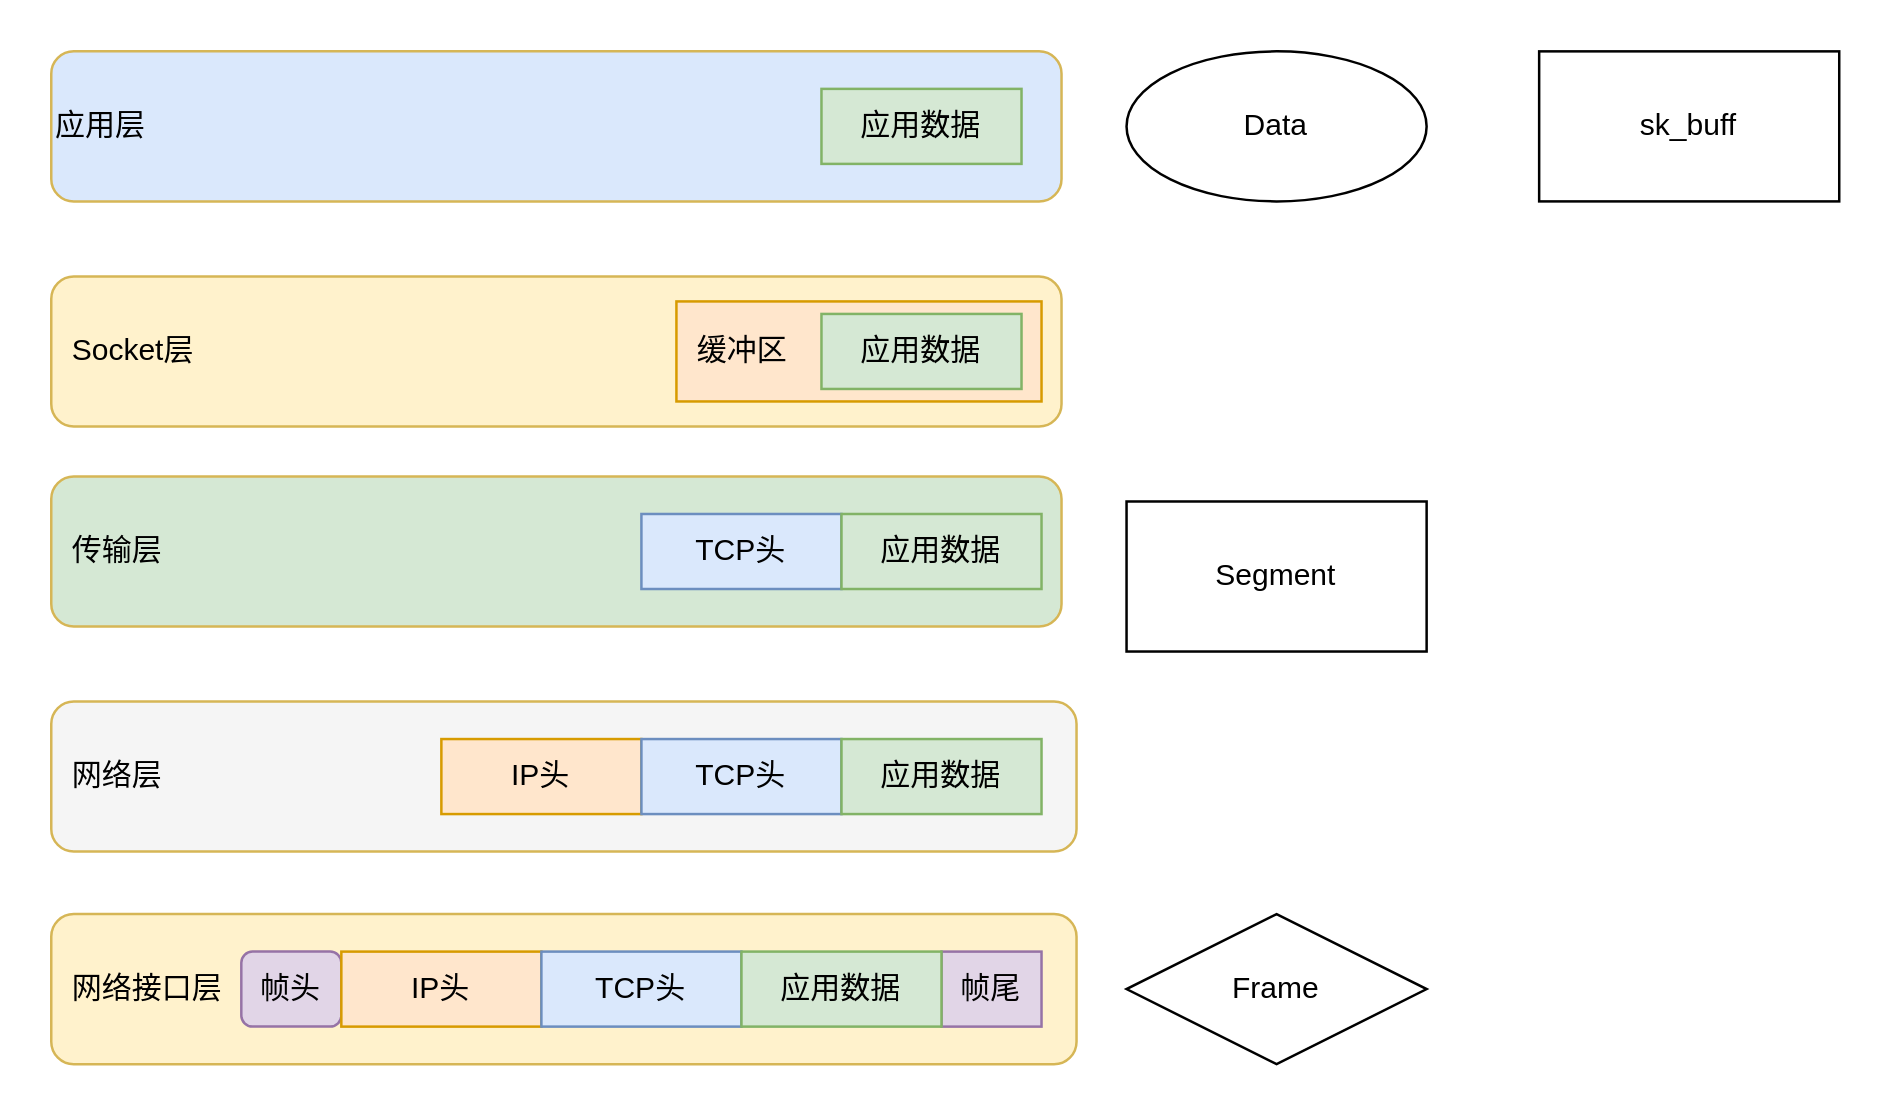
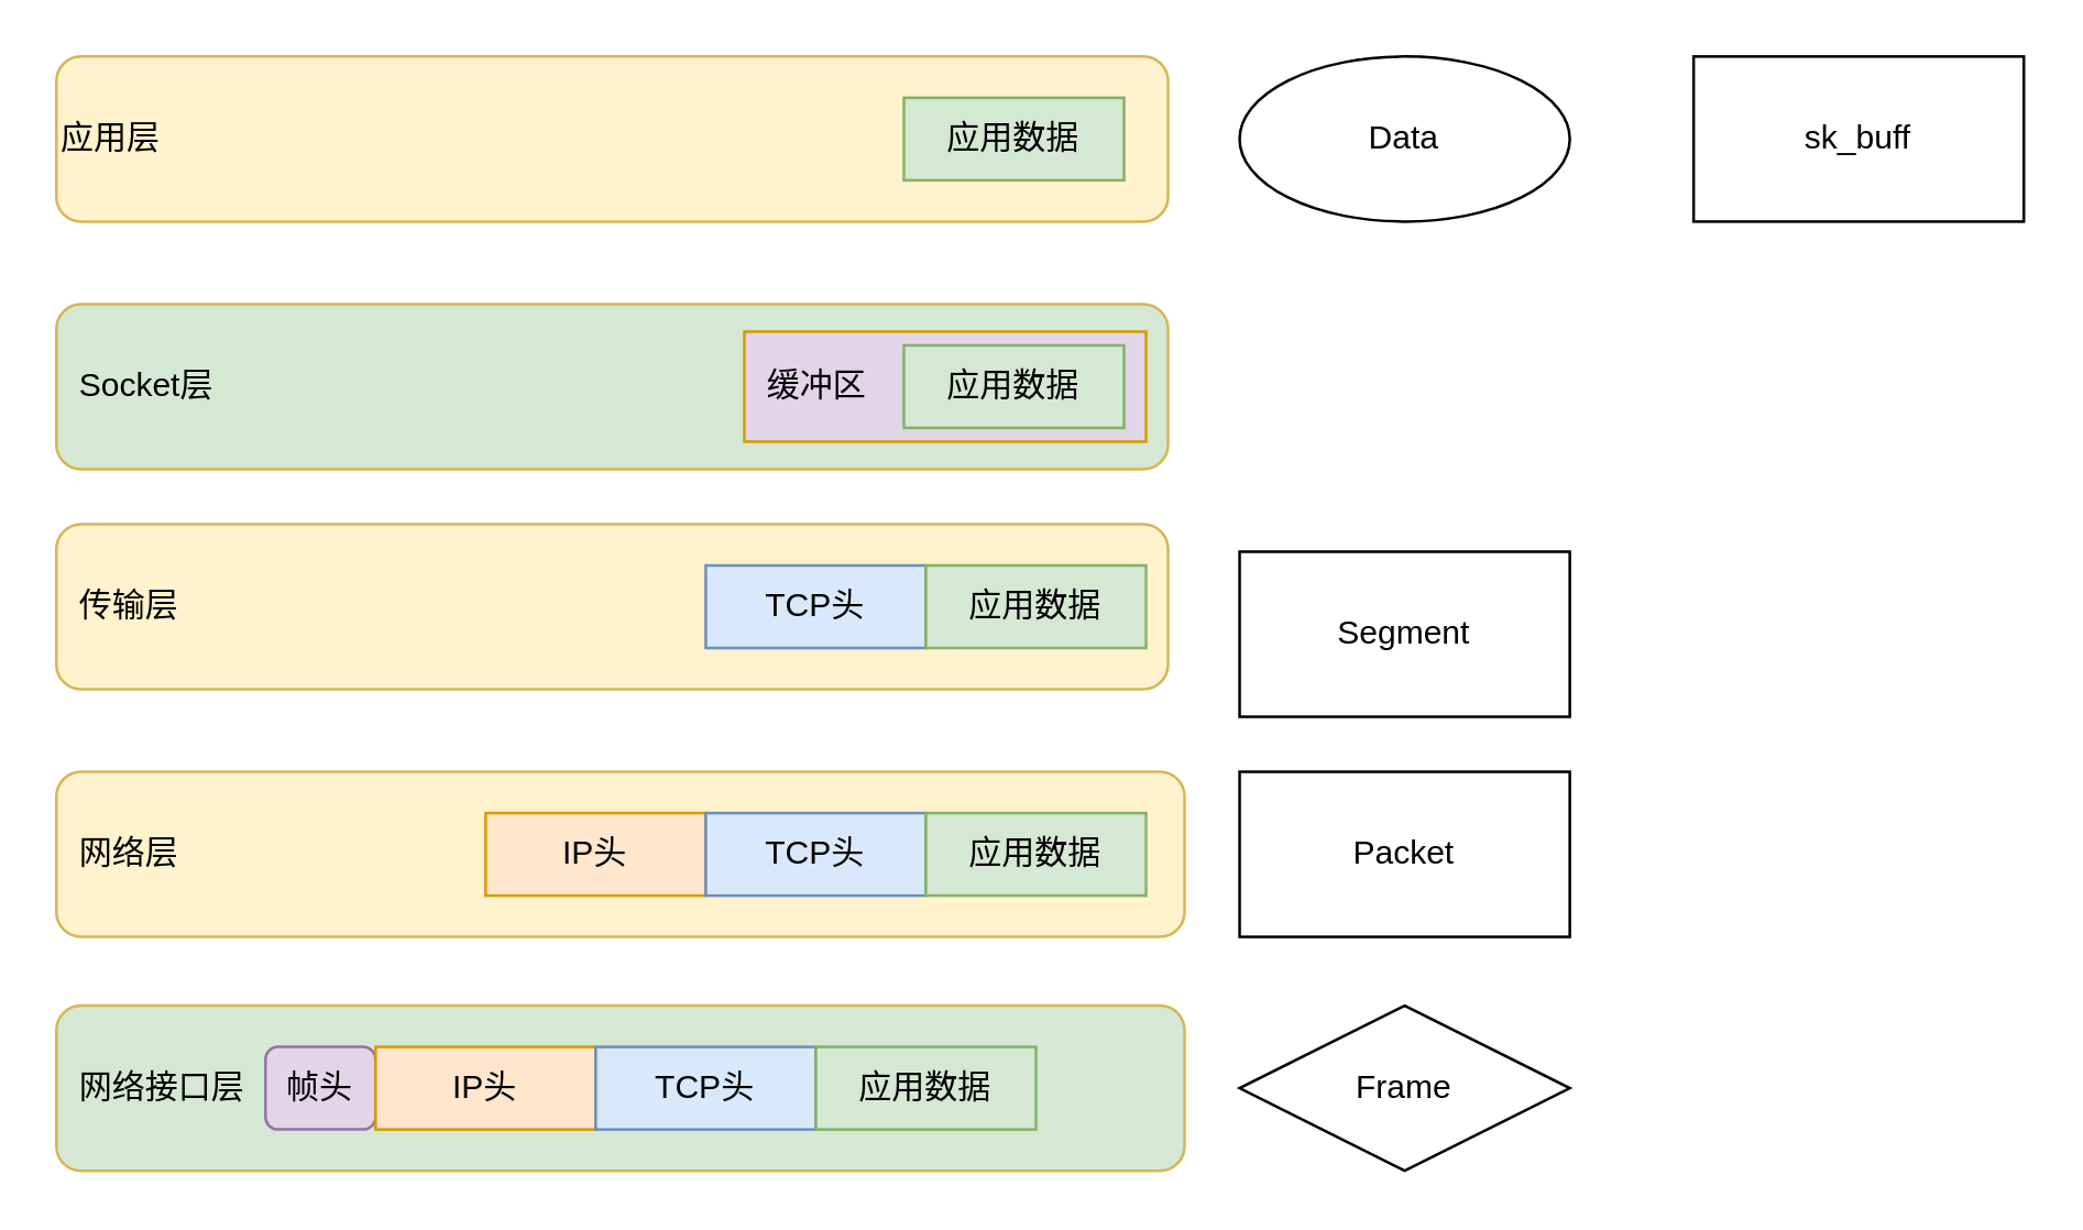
- <mxCell id="18" value="应用层" style="rounded=1;whiteSpace=wrap;html=1;fillColor=#dae8fc;strokeColor=#d6b656;align=left;" vertex="1" parent="1"><mxGeometry x="20" y="20" width="404" height="60" as="geometry" /></mxCell>
+ <mxCell id="18" value="应用层" style="rounded=1;whiteSpace=wrap;html=1;fillColor=#fff2cc;strokeColor=#d6b656;align=left;" vertex="1" parent="1"><mxGeometry x="20" y="20" width="404" height="60" as="geometry" /></mxCell>
- <mxCell id="15" value="&amp;nbsp; Socket层" style="rounded=1;whiteSpace=wrap;html=1;fillColor=#fff2cc;strokeColor=#d6b656;align=left;" vertex="1" parent="1"><mxGeometry x="20" y="110" width="404" height="60" as="geometry" /></mxCell>
+ <mxCell id="15" value="&amp;nbsp; Socket层" style="rounded=1;whiteSpace=wrap;html=1;fillColor=#d5e8d4;strokeColor=#d6b656;align=left;" vertex="1" parent="1"><mxGeometry x="20" y="110" width="404" height="60" as="geometry" /></mxCell>
- <mxCell id="16" value="&amp;nbsp; 缓冲区" style="rounded=0;whiteSpace=wrap;html=1;align=left;fillColor=#ffe6cc;strokeColor=#d79b00;" vertex="1" parent="1"><mxGeometry x="270" y="120" width="146" height="40" as="geometry" /></mxCell>
+ <mxCell id="16" value="&amp;nbsp; 缓冲区" style="rounded=0;whiteSpace=wrap;html=1;align=left;fillColor=#e1d5e7;strokeColor=#d79b00;" vertex="1" parent="1"><mxGeometry x="270" y="120" width="146" height="40" as="geometry" /></mxCell>
- <mxCell id="12" value="&amp;nbsp; 传输层" style="rounded=1;whiteSpace=wrap;html=1;fillColor=#d5e8d4;strokeColor=#d6b656;align=left;" vertex="1" parent="1"><mxGeometry x="20" y="190" width="404" height="60" as="geometry" /></mxCell>
+ <mxCell id="12" value="&amp;nbsp; 传输层" style="rounded=1;whiteSpace=wrap;html=1;fillColor=#fff2cc;strokeColor=#d6b656;align=left;" vertex="1" parent="1"><mxGeometry x="20" y="190" width="404" height="60" as="geometry" /></mxCell>
- <mxCell id="8" value="&amp;nbsp; 网络层" style="rounded=1;whiteSpace=wrap;html=1;fillColor=#f5f5f5;strokeColor=#d6b656;align=left;" vertex="1" parent="1"><mxGeometry x="20" y="280" width="410" height="60" as="geometry" /></mxCell>
+ <mxCell id="8" value="&amp;nbsp; 网络层" style="rounded=1;whiteSpace=wrap;html=1;fillColor=#fff2cc;strokeColor=#d6b656;align=left;" vertex="1" parent="1"><mxGeometry x="20" y="280" width="410" height="60" as="geometry" /></mxCell>
+ <mxCell id="22" value="Packet" style="rounded=0;whiteSpace=wrap;html=1;" vertex="1" parent="1"><mxGeometry x="450" y="280" width="120" height="60" as="geometry" /></mxCell>
- <mxCell id="2" value="&amp;nbsp; 网络接口层" style="rounded=1;whiteSpace=wrap;html=1;fillColor=#fff2cc;strokeColor=#d6b656;align=left;" vertex="1" parent="1"><mxGeometry x="20" y="365" width="410" height="60" as="geometry" /></mxCell>
+ <mxCell id="2" value="&amp;nbsp; 网络接口层" style="rounded=1;whiteSpace=wrap;html=1;fillColor=#d5e8d4;strokeColor=#d6b656;align=left;" vertex="1" parent="1"><mxGeometry x="20" y="365" width="410" height="60" as="geometry" /></mxCell>
- <mxCell id="6" value="帧尾" style="rounded=0;whiteSpace=wrap;html=1;fillColor=#e1d5e7;strokeColor=#9673a6;" vertex="1" parent="1"><mxGeometry x="376" y="380" width="40" height="30" as="geometry" /></mxCell>
